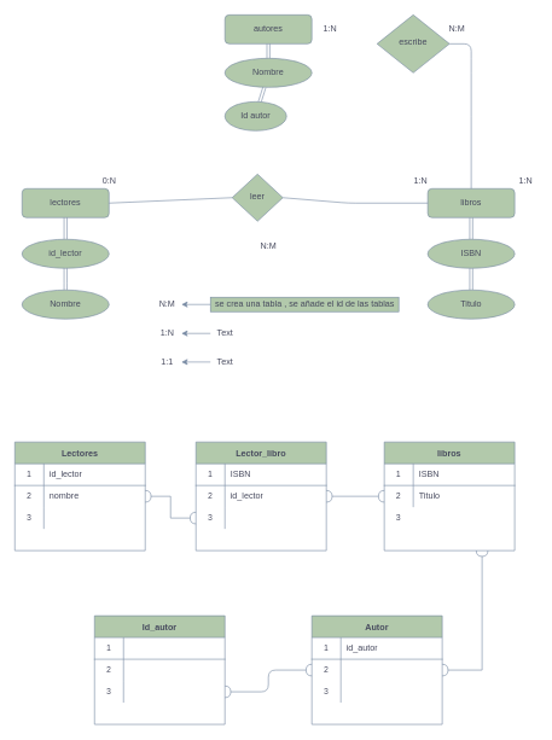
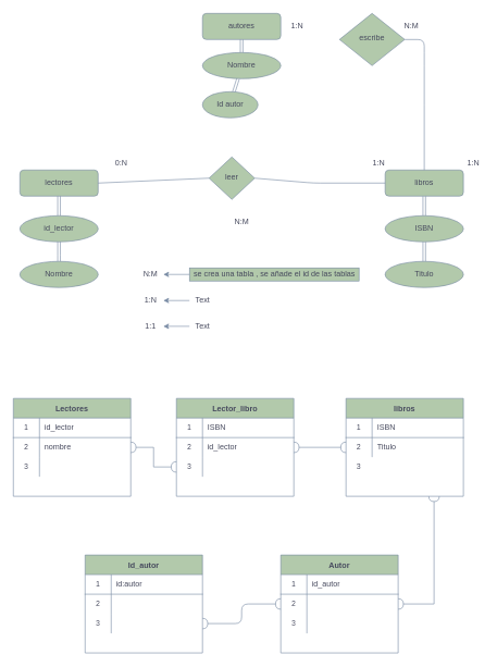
- <mxCell id="23" value="0:N" style="text;html=1;align=center;verticalAlign=middle;resizable=0;points=[];autosize=1;strokeColor=none;fillColor=none;fontColor=#46495D;" vertex="1" parent="1"><mxGeometry x="135" y="240" width="30" height="20" as="geometry" /></mxCell>
+ <mxCell id="23" value="0:N" style="text;html=1;align=center;verticalAlign=middle;resizable=0;points=[];autosize=1;strokeColor=none;fillColor=none;fontColor=#46495D;" vertex="1" parent="1"><mxGeometry x="170" y="240" width="30" height="20" as="geometry" /></mxCell>
+ <mxCell id="81" value="id:autor" style="shape=partialRectangle;html=1;whiteSpace=wrap;connectable=0;fillColor=none;top=0;left=0;bottom=0;right=0;align=left;spacingLeft=6;overflow=hidden;pointerEvents=1;strokeColor=#788AA3;fontColor=#46495D;" vertex="1" parent="79"><mxGeometry x="40" width="140" height="30" as="geometry" /></mxCell>
